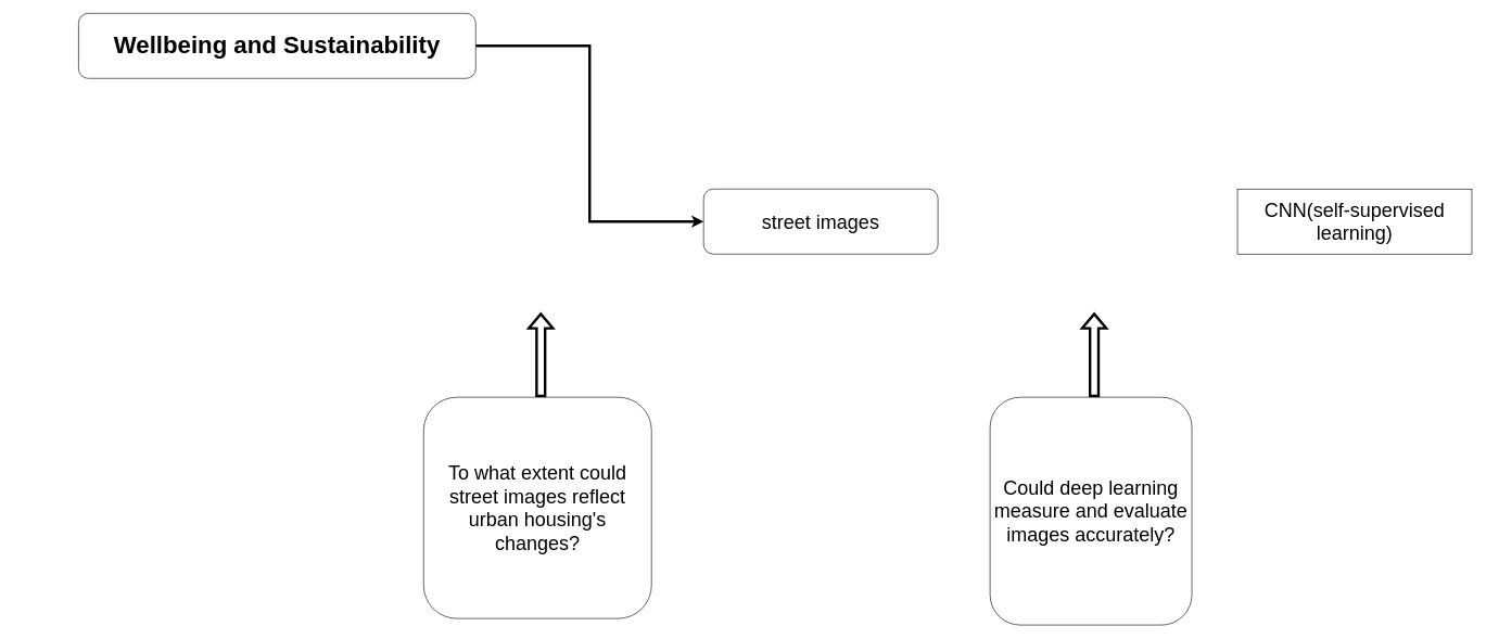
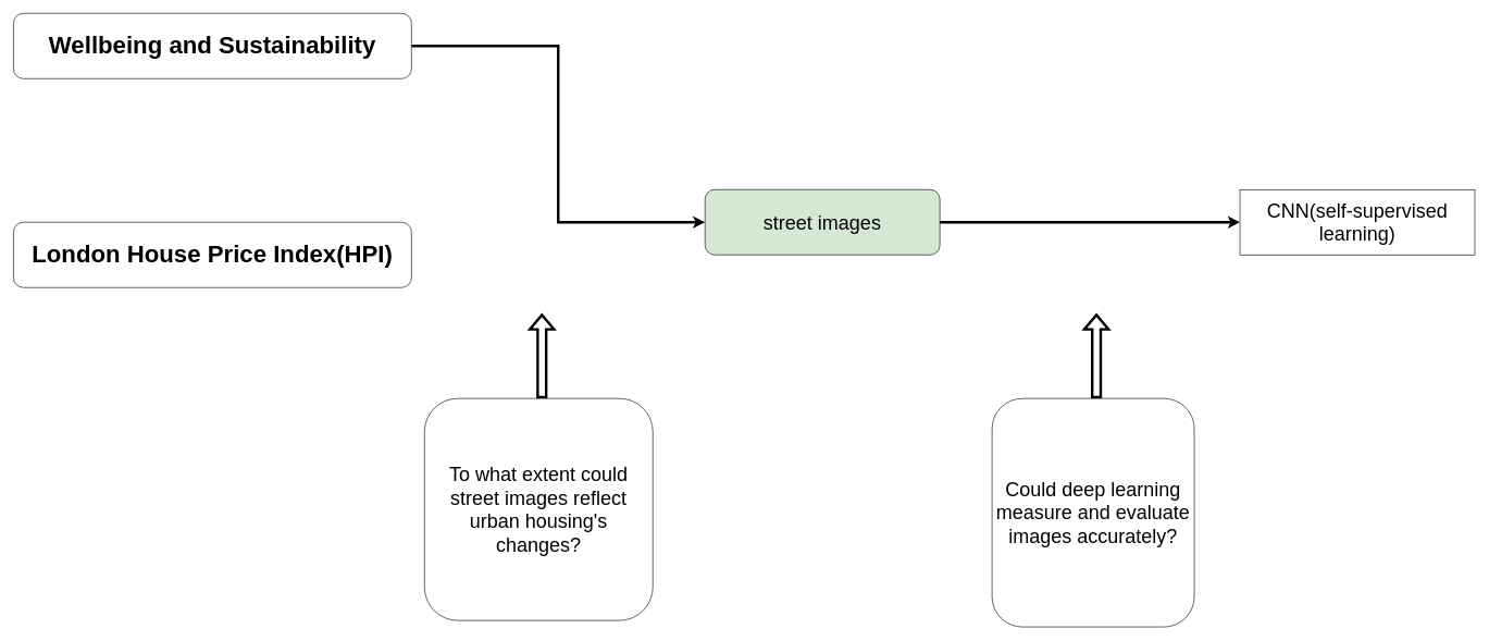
- <mxCell id="3" value="Wellbeing and Sustainability" style="rounded=1;whiteSpace=wrap;html=1;fontSize=37;fontStyle=1" parent="1" vertex="1"><mxGeometry x="120" y="20" width="610" height="100" as="geometry" /></mxCell>
+ <mxCell id="3" value="Wellbeing and Sustainability" style="rounded=1;whiteSpace=wrap;html=1;fontSize=37;fontStyle=1" parent="1" vertex="1"><mxGeometry x="20" y="20" width="610" height="100" as="geometry" /></mxCell>
- <mxCell id="4" value="street images" style="rounded=1;whiteSpace=wrap;html=1;fontSize=30;" parent="1" vertex="1"><mxGeometry x="1080" y="290" width="360" height="100" as="geometry" /></mxCell>
+ <mxCell id="4" value="street images" style="rounded=1;whiteSpace=wrap;html=1;fontSize=30;fillColor=#d5e8d4;" parent="1" vertex="1"><mxGeometry x="1080" y="290" width="360" height="100" as="geometry" /></mxCell>
+ <mxCell id="6" style="edgeStyle=orthogonalEdgeStyle;rounded=0;orthogonalLoop=1;jettySize=auto;html=1;exitX=1;exitY=0.5;exitDx=0;exitDy=0;entryX=0;entryY=0.5;entryDx=0;entryDy=0;fontSize=30;strokeWidth=4;" parent="1" source="4" target="5" edge="1"><mxGeometry relative="1" as="geometry"><mxPoint x="1660" y="340" as="sourcePoint" /><mxPoint x="1310" y="350" as="targetPoint" /></mxGeometry></mxCell>
+ <mxCell id="11" value="London House Price Index(HPI)" style="rounded=1;whiteSpace=wrap;html=1;fontSize=37;fontStyle=1" vertex="1" parent="1"><mxGeometry x="20" y="340" width="610" height="100" as="geometry" /></mxCell>
